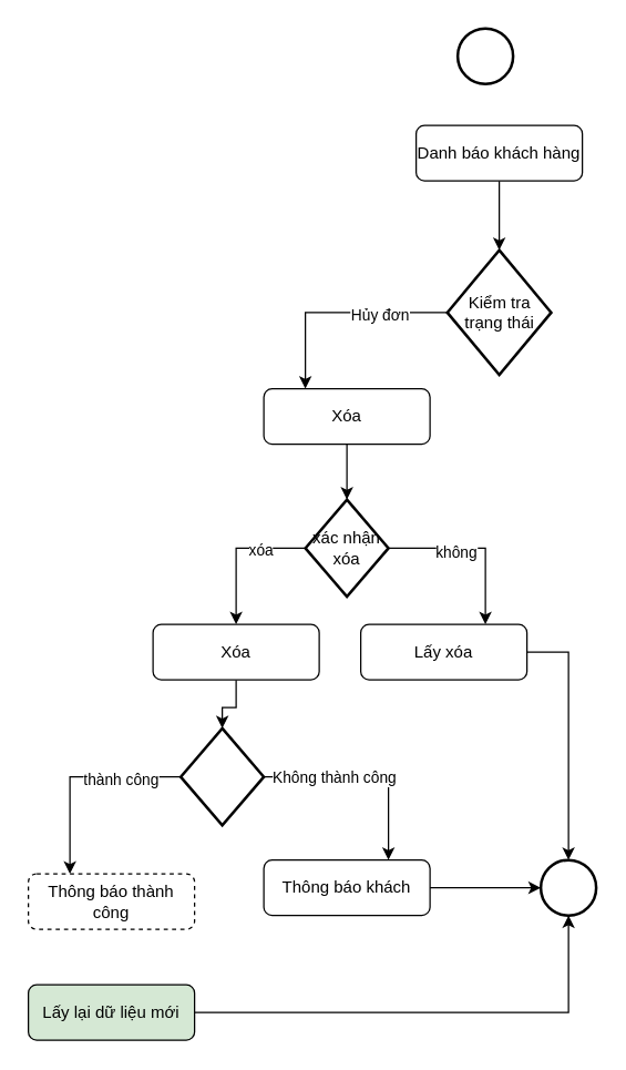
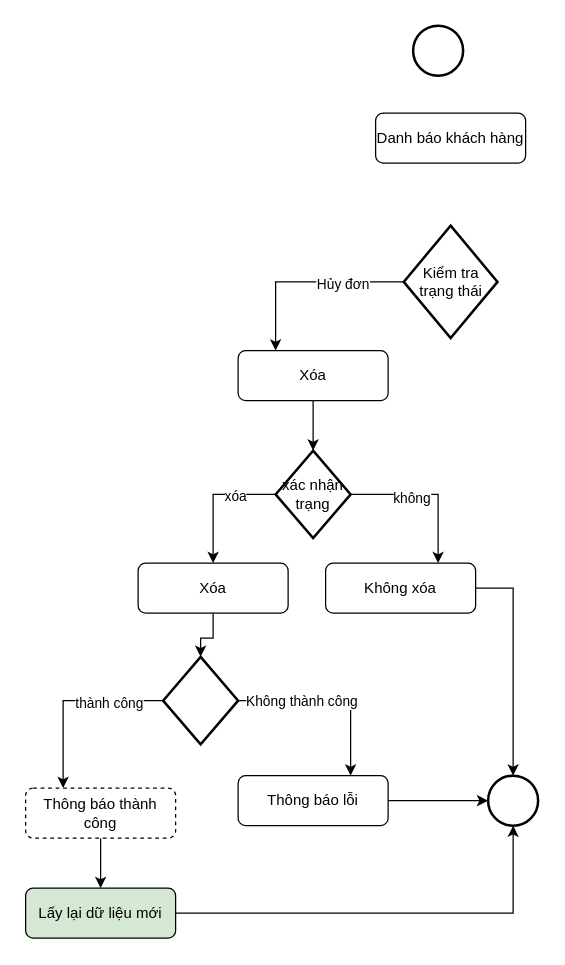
- <mxCell id="2" value="" style="edgeStyle=orthogonalEdgeStyle;rounded=0;orthogonalLoop=1;jettySize=auto;html=1;" edge="1" parent="1" source="3" target="8"><mxGeometry relative="1" as="geometry" /></mxCell>
- <mxCell id="15" value="xác nhận xóa" style="strokeWidth=2;html=1;shape=mxgraph.flowchart.decision;whiteSpace=wrap;" vertex="1" parent="1"><mxGeometry x="220" y="360" width="60" height="70" as="geometry" /></mxCell>
+ <mxCell id="15" value="xác nhận trạng" style="strokeWidth=2;html=1;shape=mxgraph.flowchart.decision;whiteSpace=wrap;" vertex="1" parent="1"><mxGeometry x="220" y="360" width="60" height="70" as="geometry" /></mxCell>
- <mxCell id="18" value="Lấy xóa" style="rounded=1;whiteSpace=wrap;html=1;fontSize=12;glass=0;strokeWidth=1;shadow=0;" vertex="1" parent="1"><mxGeometry x="260" y="450" width="120" height="40" as="geometry" /></mxCell>
+ <mxCell id="18" value="Không xóa" style="rounded=1;whiteSpace=wrap;html=1;fontSize=12;glass=0;strokeWidth=1;shadow=0;" vertex="1" parent="1"><mxGeometry x="260" y="450" width="120" height="40" as="geometry" /></mxCell>
- <mxCell id="29" value="Thông báo khách" style="rounded=1;whiteSpace=wrap;html=1;fontSize=12;glass=0;strokeWidth=1;shadow=0;" vertex="1" parent="1"><mxGeometry x="190" y="620" width="120" height="40" as="geometry" /></mxCell>
+ <mxCell id="29" value="Thông báo lỗi" style="rounded=1;whiteSpace=wrap;html=1;fontSize=12;glass=0;strokeWidth=1;shadow=0;" vertex="1" parent="1"><mxGeometry x="190" y="620" width="120" height="40" as="geometry" /></mxCell>
+ <mxCell id="20" value="" style="edgeStyle=orthogonalEdgeStyle;rounded=0;orthogonalLoop=1;jettySize=auto;html=1;" edge="1" parent="1" source="21" target="27"><mxGeometry relative="1" as="geometry" /></mxCell>
